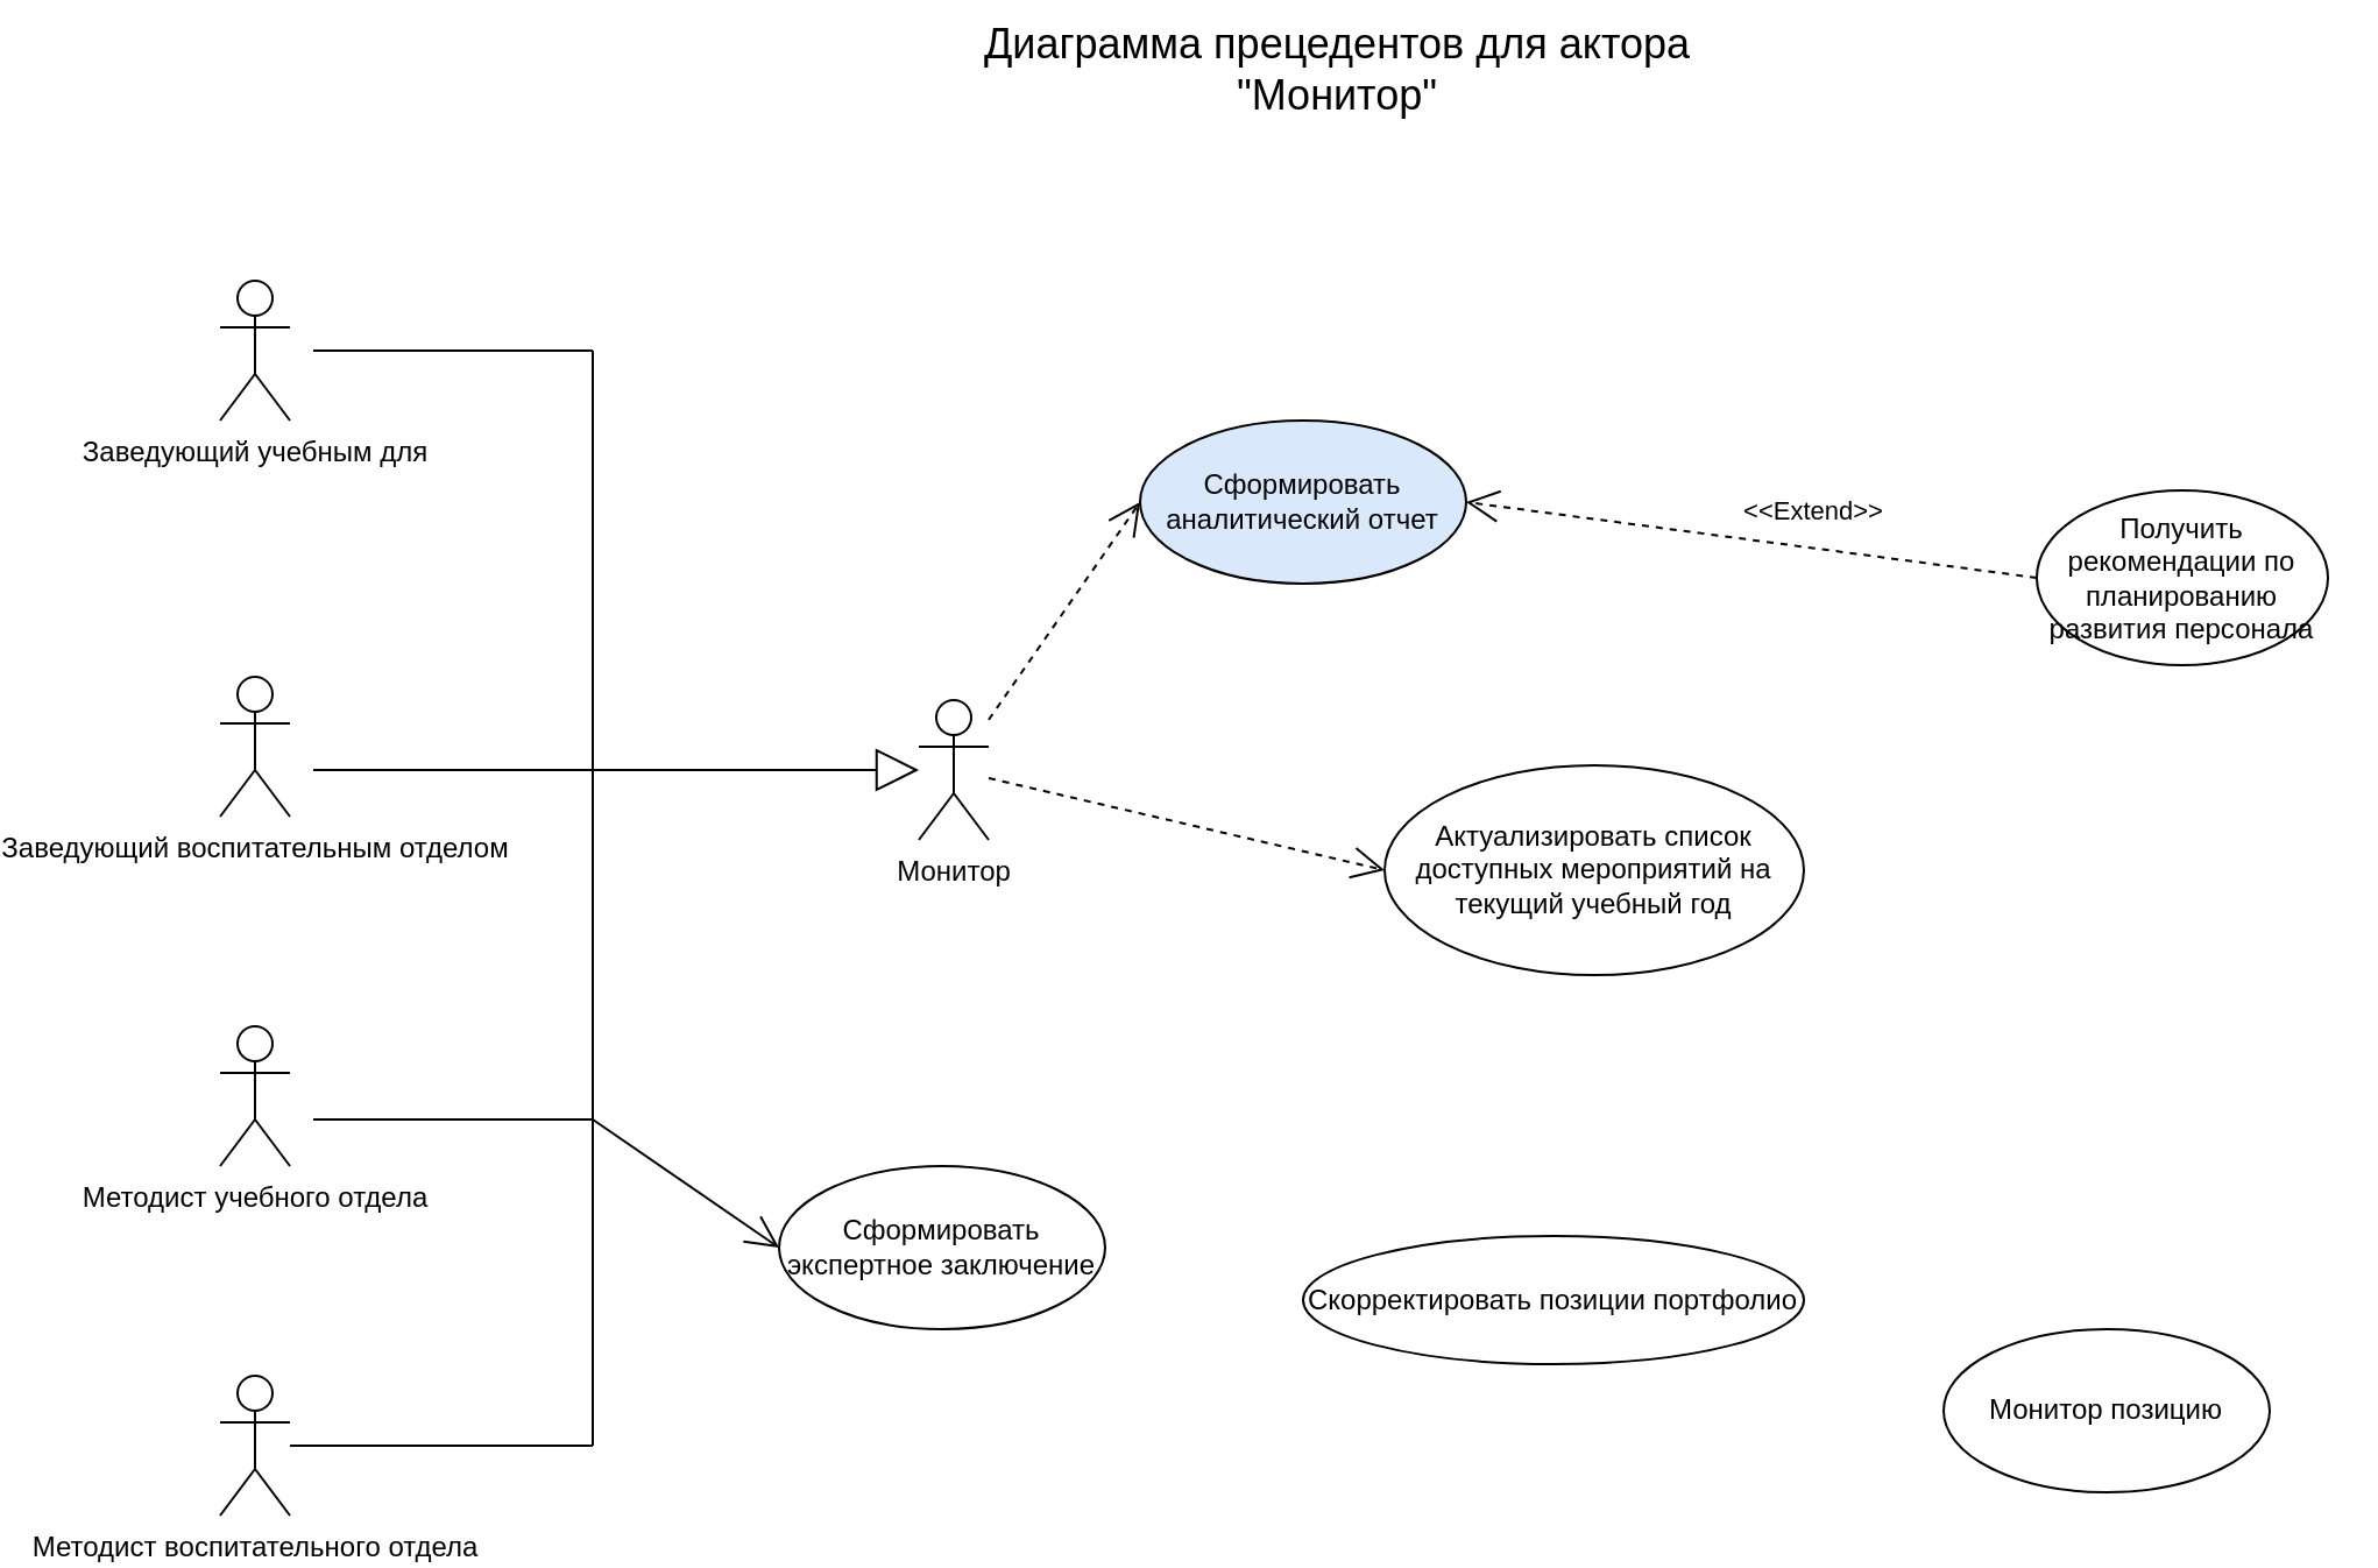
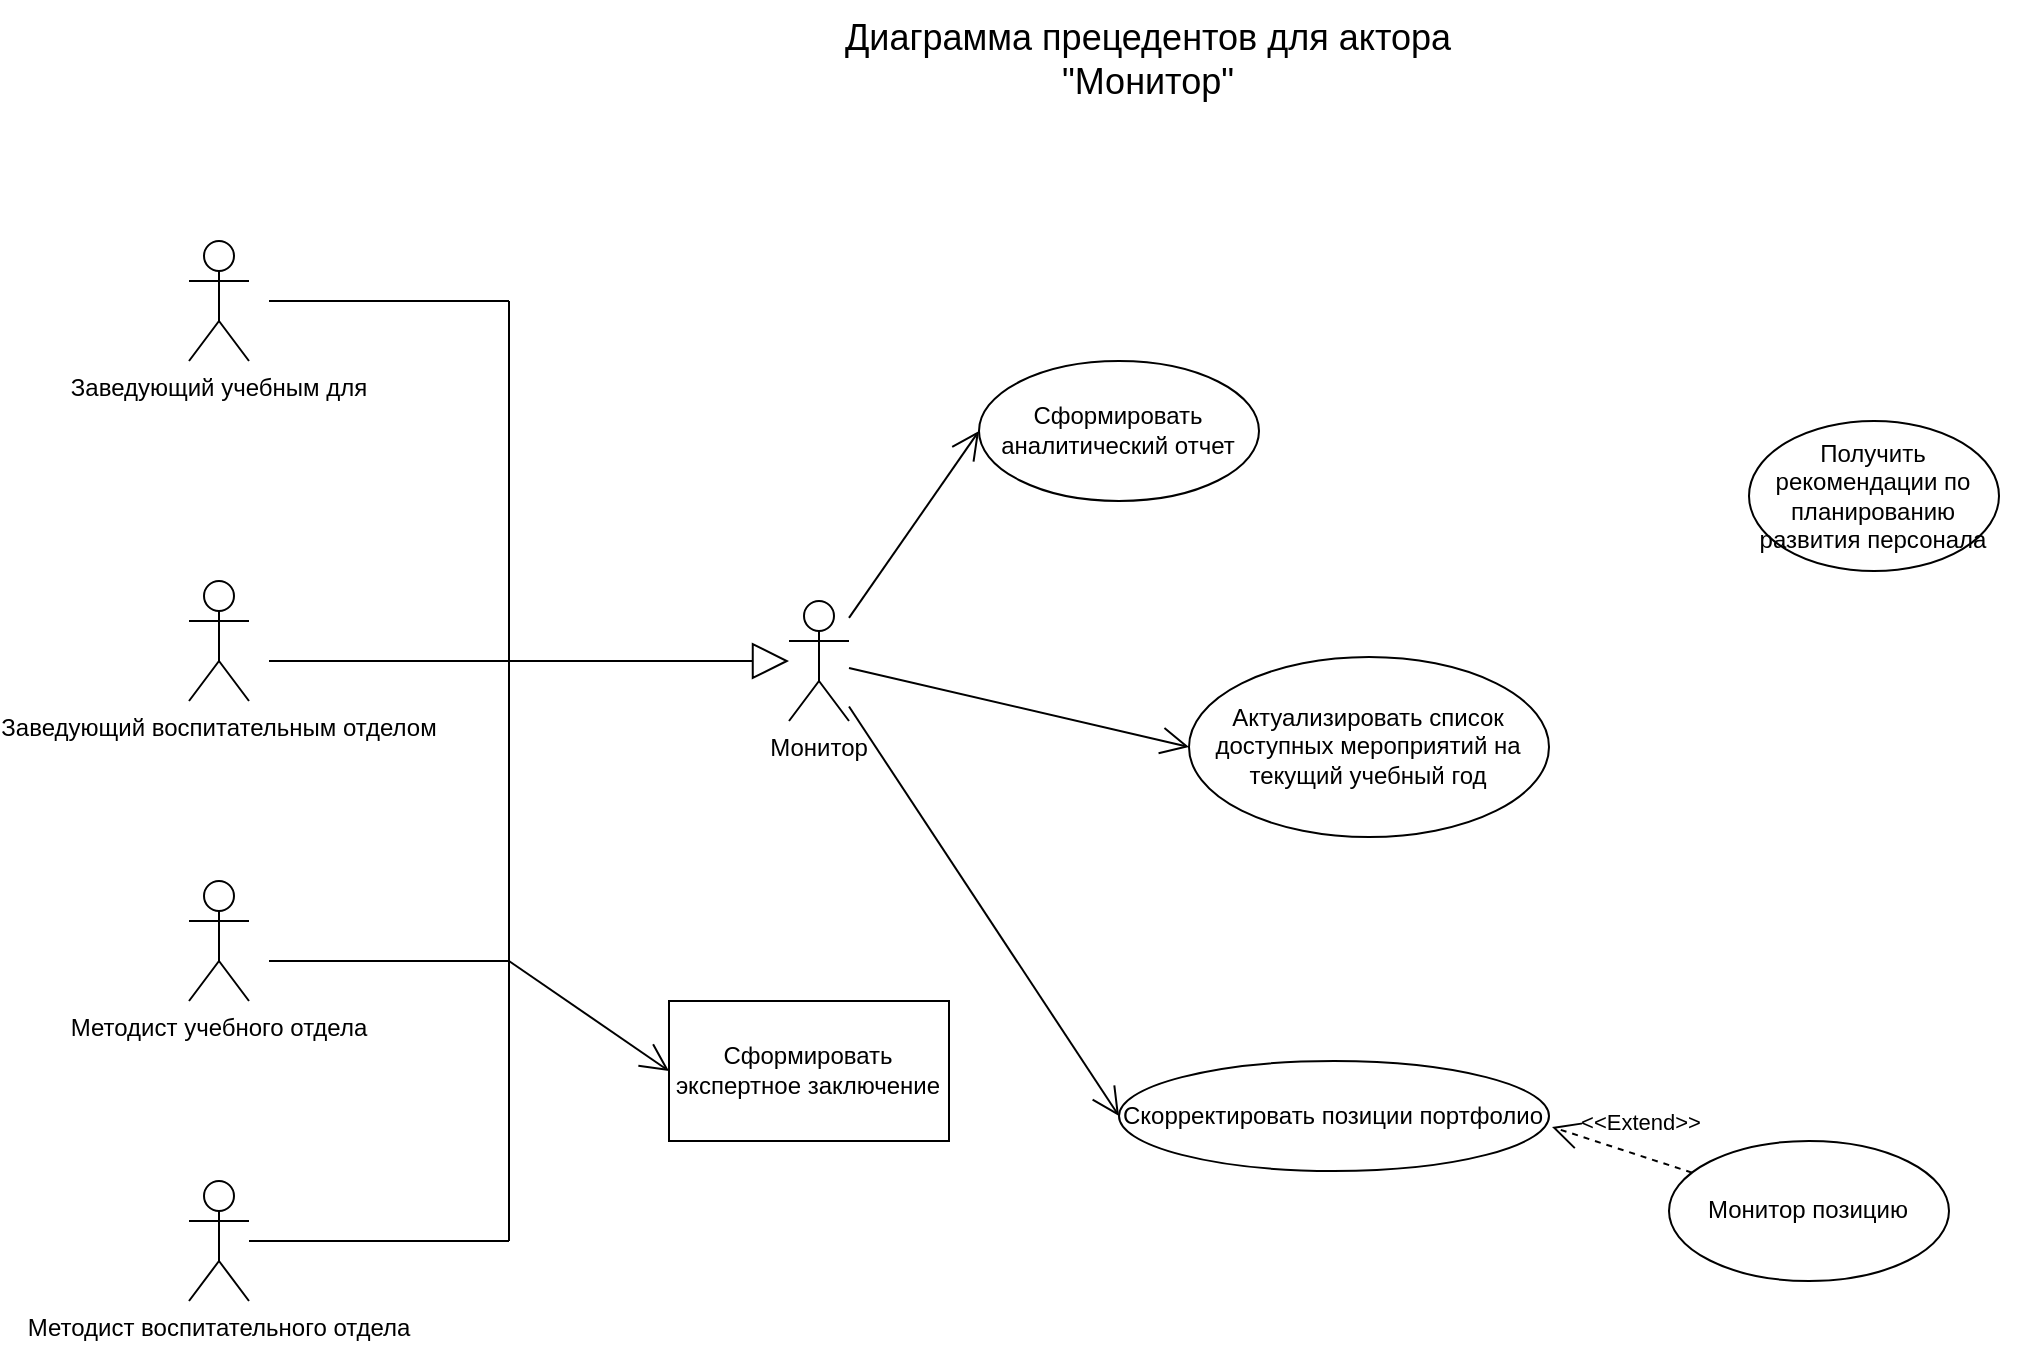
- <mxCell id="14" value="Сформировать аналитический отчет" style="ellipse;whiteSpace=wrap;html=1;fillColor=#dae8fc;" parent="1" vertex="1"><mxGeometry x="415" y="180" width="140" height="70" as="geometry" /></mxCell>
+ <mxCell id="14" value="Сформировать аналитический отчет" style="ellipse;whiteSpace=wrap;html=1;" parent="1" vertex="1"><mxGeometry x="415" y="180" width="140" height="70" as="geometry" /></mxCell>
- <mxCell id="23" value="&amp;lt;&amp;lt;Extend&amp;gt;&amp;gt;" style="endArrow=open;endSize=12;dashed=1;html=1;exitX=0;exitY=0.5;exitDx=0;exitDy=0;entryX=1;entryY=0.5;entryDx=0;entryDy=0;" parent="1" source="21" target="14" edge="1"><mxGeometry x="-0.195" y="-16" width="160" relative="1" as="geometry"><mxPoint x="690" y="125" as="sourcePoint" /><mxPoint x="514.04" y="192.03" as="targetPoint" /><mxPoint as="offset" /></mxGeometry></mxCell>
- <mxCell id="19" value="" style="endArrow=open;endFill=1;endSize=12;html=1;entryX=0;entryY=0.5;entryDx=0;entryDy=0;dashed=1;" parent="1" source="2" target="14" edge="1"><mxGeometry width="160" relative="1" as="geometry"><mxPoint x="350" y="320" as="sourcePoint" /><mxPoint x="390.503" y="129.749" as="targetPoint" /></mxGeometry></mxCell>
+ <mxCell id="19" value="" style="endArrow=open;endFill=1;endSize=12;html=1;entryX=0;entryY=0.5;entryDx=0;entryDy=0;" parent="1" source="2" target="14" edge="1"><mxGeometry width="160" relative="1" as="geometry"><mxPoint x="350" y="320" as="sourcePoint" /><mxPoint x="390.503" y="129.749" as="targetPoint" /></mxGeometry></mxCell>
- <mxCell id="24" value="" style="endArrow=open;endFill=1;endSize=12;html=1;entryX=0;entryY=0.5;entryDx=0;entryDy=0;dashed=1;" parent="1" source="2" target="22" edge="1"><mxGeometry width="160" relative="1" as="geometry"><mxPoint x="360" y="318.438" as="sourcePoint" /><mxPoint x="425" y="225" as="targetPoint" /></mxGeometry></mxCell>
+ <mxCell id="24" value="" style="endArrow=open;endFill=1;endSize=12;html=1;entryX=0;entryY=0.5;entryDx=0;entryDy=0;" parent="1" source="2" target="22" edge="1"><mxGeometry width="160" relative="1" as="geometry"><mxPoint x="360" y="318.438" as="sourcePoint" /><mxPoint x="425" y="225" as="targetPoint" /></mxGeometry></mxCell>
+ <mxCell id="20" value="" style="endArrow=open;endFill=1;endSize=12;html=1;entryX=0;entryY=0.5;entryDx=0;entryDy=0;" parent="1" source="2" target="16" edge="1"><mxGeometry width="160" relative="1" as="geometry"><mxPoint x="361.493" y="320" as="sourcePoint" /><mxPoint x="400.503" y="139.749" as="targetPoint" /></mxGeometry></mxCell>
- <mxCell id="13" value="Сформировать экспертное заключение" style="ellipse;whiteSpace=wrap;html=1;" parent="1" vertex="1"><mxGeometry x="260" y="500" width="140" height="70" as="geometry" /></mxCell>
+ <mxCell id="13" value="Сформировать экспертное заключение" style="whiteSpace=wrap;html=1;rounded=0;" parent="1" vertex="1"><mxGeometry x="260" y="500" width="140" height="70" as="geometry" /></mxCell>
+ <mxCell id="17" value="&amp;lt;&amp;lt;Extend&amp;gt;&amp;gt;" style="endArrow=open;endSize=12;dashed=1;html=1;entryX=1.007;entryY=0.6;entryDx=0;entryDy=0;entryPerimeter=0;" parent="1" source="15" target="16" edge="1"><mxGeometry x="-0.119" y="-16" width="160" relative="1" as="geometry"><mxPoint x="400" y="350" as="sourcePoint" /><mxPoint x="720" y="340" as="targetPoint" /><mxPoint as="offset" /></mxGeometry></mxCell>
